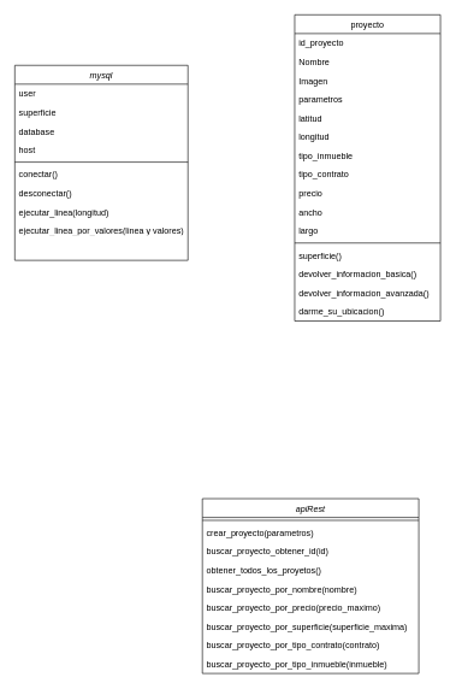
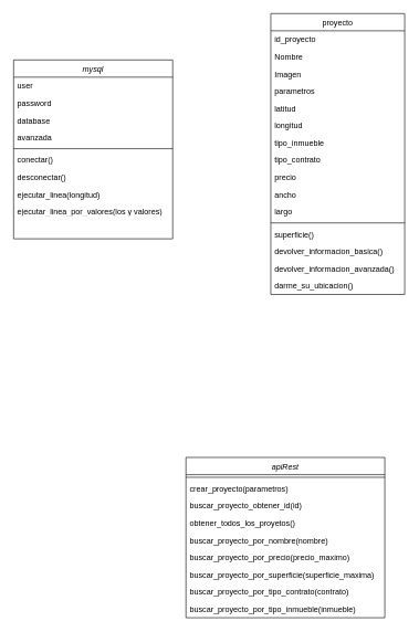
- <mxCell id="4" value="superficie" style="text;align=left;verticalAlign=top;spacingLeft=4;spacingRight=4;overflow=hidden;rotatable=0;points=[[0,0.5],[1,0.5]];portConstraint=eastwest;rounded=0;shadow=0;html=0;" parent="2" vertex="1"><mxGeometry y="52" width="240" height="26" as="geometry" /></mxCell>
+ <mxCell id="4" value="password" style="text;align=left;verticalAlign=top;spacingLeft=4;spacingRight=4;overflow=hidden;rotatable=0;points=[[0,0.5],[1,0.5]];portConstraint=eastwest;rounded=0;shadow=0;html=0;" parent="2" vertex="1"><mxGeometry y="52" width="240" height="26" as="geometry" /></mxCell>
- <mxCell id="6" value="host&#10;" style="text;align=left;verticalAlign=top;spacingLeft=4;spacingRight=4;overflow=hidden;rotatable=0;points=[[0,0.5],[1,0.5]];portConstraint=eastwest;rounded=0;shadow=0;html=0;" parent="2" vertex="1"><mxGeometry y="104" width="240" height="26" as="geometry" /></mxCell>
+ <mxCell id="6" value="avanzada&#10;" style="text;align=left;verticalAlign=top;spacingLeft=4;spacingRight=4;overflow=hidden;rotatable=0;points=[[0,0.5],[1,0.5]];portConstraint=eastwest;rounded=0;shadow=0;html=0;" parent="2" vertex="1"><mxGeometry y="104" width="240" height="26" as="geometry" /></mxCell>
- <mxCell id="11" value="ejecutar_linea_por_valores(linea y valores)" style="text;align=left;verticalAlign=top;spacingLeft=4;spacingRight=4;overflow=hidden;rotatable=0;points=[[0,0.5],[1,0.5]];portConstraint=eastwest;" parent="2" vertex="1"><mxGeometry y="216" width="240" height="14" as="geometry" /></mxCell>
+ <mxCell id="11" value="ejecutar_linea_por_valores(los y valores)" style="text;align=left;verticalAlign=top;spacingLeft=4;spacingRight=4;overflow=hidden;rotatable=0;points=[[0,0.5],[1,0.5]];portConstraint=eastwest;" parent="2" vertex="1"><mxGeometry y="216" width="240" height="14" as="geometry" /></mxCell>
